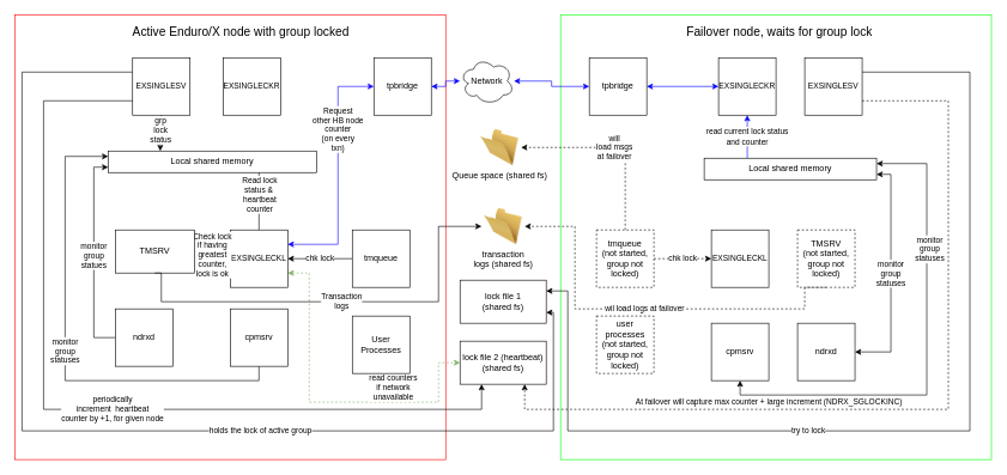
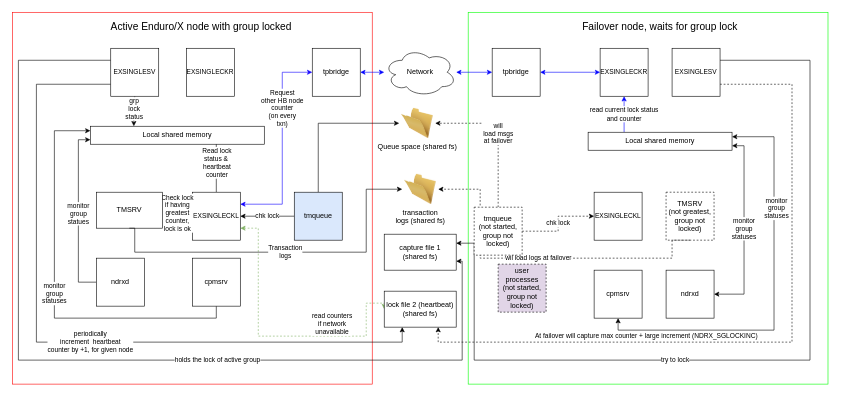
- <mxCell id="54" value="&lt;font style=&quot;font-size: 17px;&quot;&gt;Failover node, waits for group lock&lt;/font&gt;" style="text;html=1;strokeColor=none;fillColor=none;align=center;verticalAlign=middle;whiteSpace=wrap;rounded=0;" parent="1" vertex="1"><mxGeometry x="920" y="30" width="330" height="30" as="geometry" /></mxCell>
+ <mxCell id="54" value="&lt;font style=&quot;font-size: 17px;&quot;&gt;Failover node, waits for group lock&lt;/font&gt;" style="text;html=1;strokeColor=none;fillColor=none;align=center;verticalAlign=middle;whiteSpace=wrap;rounded=0;" parent="1" vertex="1"><mxGeometry x="935" y="30" width="330" height="30" as="geometry" /></mxCell>
- <mxCell id="21" value="Network" style="ellipse;shape=cloud;whiteSpace=wrap;html=1;" parent="1" vertex="1"><mxGeometry x="640" y="80" width="75" height="65" as="geometry" /></mxCell>
+ <mxCell id="21" value="Network" style="ellipse;shape=cloud;whiteSpace=wrap;html=1;" parent="1" vertex="1"><mxGeometry x="640" y="80" width="120" height="80" as="geometry" /></mxCell>
+ <mxCell id="48" style="edgeStyle=orthogonalEdgeStyle;rounded=0;orthogonalLoop=1;jettySize=auto;html=1;exitX=0.5;exitY=0;exitDx=0;exitDy=0;entryX=0;entryY=0.5;entryDx=0;entryDy=0;" parent="1" source="50" target="52" edge="1"><mxGeometry relative="1" as="geometry" /></mxCell>
- <mxCell id="50" value="tmqueue" style="whiteSpace=wrap;html=1;aspect=fixed;" parent="1" vertex="1"><mxGeometry x="490" y="320" width="80" height="80" as="geometry" /></mxCell>
+ <mxCell id="50" value="tmqueue" style="whiteSpace=wrap;html=1;aspect=fixed;fillColor=#dae8fc;" parent="1" vertex="1"><mxGeometry x="490" y="320" width="80" height="80" as="geometry" /></mxCell>
- <mxCell id="46" value="tmqueue&lt;br&gt;(not started,&lt;br&gt;group not locked)" style="whiteSpace=wrap;html=1;aspect=fixed;dashed=1;" parent="1" vertex="1"><mxGeometry x="830" y="320" width="80" height="80" as="geometry" /></mxCell>
+ <mxCell id="46" value="tmqueue&lt;br&gt;(not started,&lt;br&gt;group not locked)" style="whiteSpace=wrap;html=1;aspect=fixed;dashed=1;" parent="1" vertex="1"><mxGeometry x="790" y="345" width="80" height="80" as="geometry" /></mxCell>
- <mxCell id="29" value="TMSRV&lt;br&gt;(not started,&lt;br style=&quot;border-color: var(--border-color);&quot;&gt;group not locked)" style="whiteSpace=wrap;html=1;aspect=fixed;strokeColor=default;dashed=1;" parent="1" vertex="1"><mxGeometry x="1110" y="320" width="80" height="80" as="geometry" /></mxCell>
+ <mxCell id="29" value="TMSRV&lt;br&gt;(not greatest,&lt;br style=&quot;border-color: var(--border-color);&quot;&gt;group not locked)" style="whiteSpace=wrap;html=1;aspect=fixed;strokeColor=default;dashed=1;" parent="1" vertex="1"><mxGeometry x="1110" y="320" width="80" height="80" as="geometry" /></mxCell>
- <mxCell id="14" value="lock file 1&lt;br&gt;(shared fs)" style="rounded=0;whiteSpace=wrap;html=1;" parent="1" vertex="1"><mxGeometry x="640" y="390" width="120" height="60" as="geometry" /></mxCell>
+ <mxCell id="14" value="capture file 1&lt;br&gt;(shared fs)" style="rounded=0;whiteSpace=wrap;html=1;" parent="1" vertex="1"><mxGeometry x="640" y="390" width="120" height="60" as="geometry" /></mxCell>
- <mxCell id="51" value="User&lt;br&gt;Processes" style="whiteSpace=wrap;html=1;aspect=fixed;" parent="1" vertex="1"><mxGeometry x="490" y="440" width="80" height="80" as="geometry" /></mxCell>
- <mxCell id="47" value="user processes&lt;br&gt;(not started,&lt;br style=&quot;border-color: var(--border-color);&quot;&gt;group not locked)" style="whiteSpace=wrap;html=1;aspect=fixed;dashed=1;" parent="1" vertex="1"><mxGeometry x="830" y="440" width="80" height="80" as="geometry" /></mxCell>
+ <mxCell id="47" value="user processes&lt;br&gt;(not started,&lt;br style=&quot;border-color: var(--border-color);&quot;&gt;group not locked)" style="whiteSpace=wrap;html=1;aspect=fixed;dashed=1;fillColor=#e1d5e7;" parent="1" vertex="1"><mxGeometry x="830" y="440" width="80" height="80" as="geometry" /></mxCell>
- <mxCell id="13" value="lock file 2 (heartbeat)&lt;br&gt;(shared fs)" style="rounded=0;whiteSpace=wrap;html=1;" parent="1" vertex="1"><mxGeometry x="640" y="475" width="120" height="60" as="geometry" /></mxCell>
+ <mxCell id="13" value="lock file 2 (heartbeat)&lt;br&gt;(shared fs)" style="rounded=0;whiteSpace=wrap;html=1;" parent="1" vertex="1"><mxGeometry x="640" y="485" width="120" height="60" as="geometry" /></mxCell>
